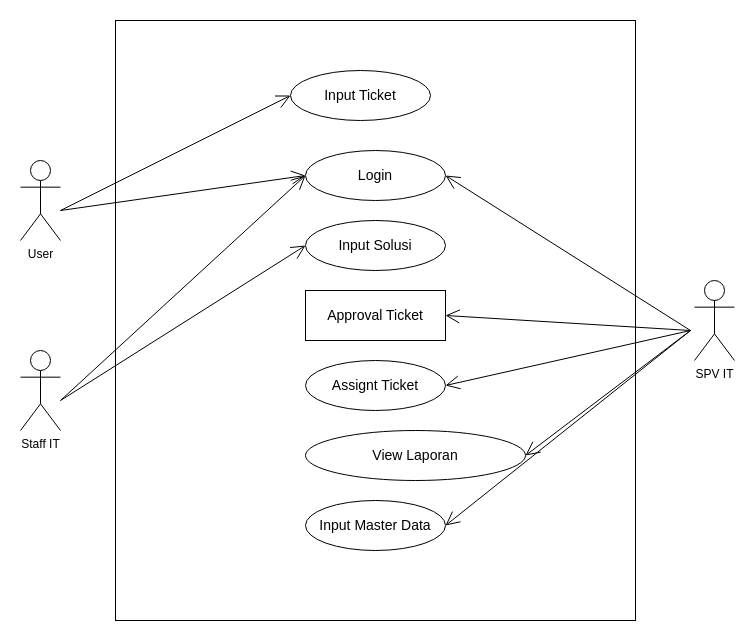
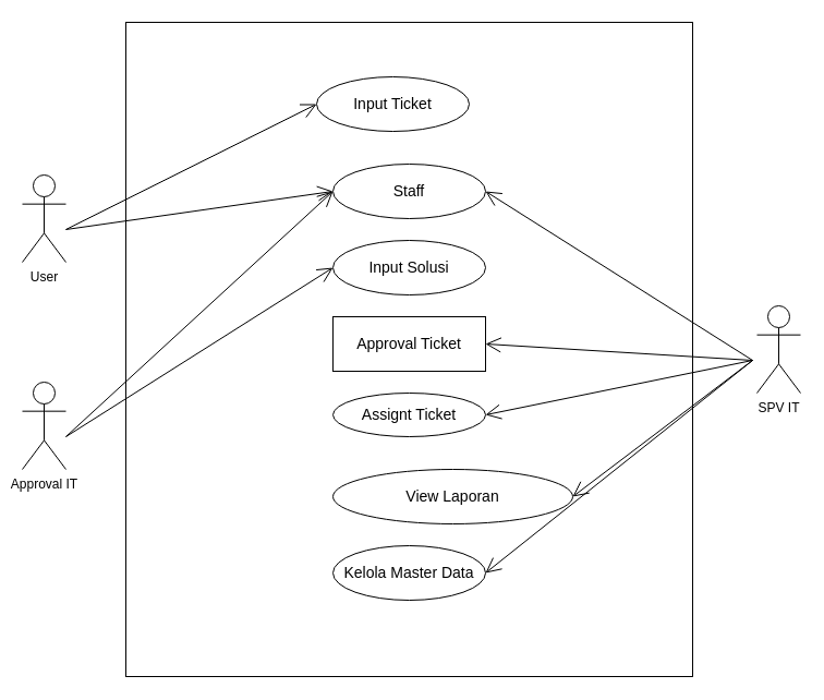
- <mxCell id="7" value="Login" style="ellipse;whiteSpace=wrap;html=1;fontSize=14;" vertex="1" parent="1"><mxGeometry x="305" y="150" width="140" height="50" as="geometry" /></mxCell>
+ <mxCell id="7" value="Staff" style="ellipse;whiteSpace=wrap;html=1;fontSize=14;" vertex="1" parent="1"><mxGeometry x="305" y="150" width="140" height="50" as="geometry" /></mxCell>
- <mxCell id="10" value="Assignt Ticket" style="ellipse;whiteSpace=wrap;html=1;fontSize=14;" vertex="1" parent="1"><mxGeometry x="305" y="360" width="140" height="50" as="geometry" /></mxCell>
+ <mxCell id="10" value="Assignt Ticket" style="ellipse;whiteSpace=wrap;html=1;fontSize=14;" vertex="1" parent="1"><mxGeometry x="305" y="360" width="140" height="40" as="geometry" /></mxCell>
- <mxCell id="5" value="Staff IT" style="shape=umlActor;verticalLabelPosition=bottom;verticalAlign=top;html=1;" vertex="1" parent="1"><mxGeometry x="20" y="350" width="40" height="80" as="geometry" /></mxCell>
+ <mxCell id="5" value="Approval IT" style="shape=umlActor;verticalLabelPosition=bottom;verticalAlign=top;html=1;" vertex="1" parent="1"><mxGeometry x="20" y="350" width="40" height="80" as="geometry" /></mxCell>
- <mxCell id="12" value="Input Master Data" style="ellipse;whiteSpace=wrap;html=1;fontSize=14;" vertex="1" parent="1"><mxGeometry x="305" y="500" width="140" height="50" as="geometry" /></mxCell>
+ <mxCell id="12" value="Kelola Master Data" style="ellipse;whiteSpace=wrap;html=1;fontSize=14;" vertex="1" parent="1"><mxGeometry x="305" y="500" width="140" height="50" as="geometry" /></mxCell>
